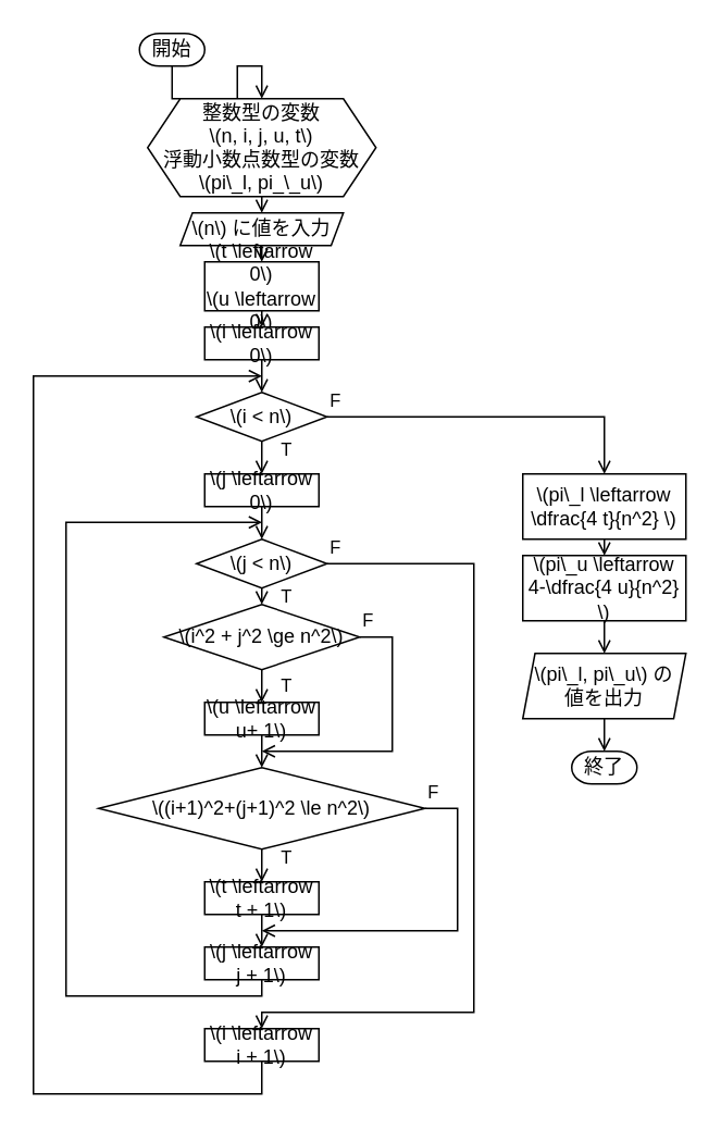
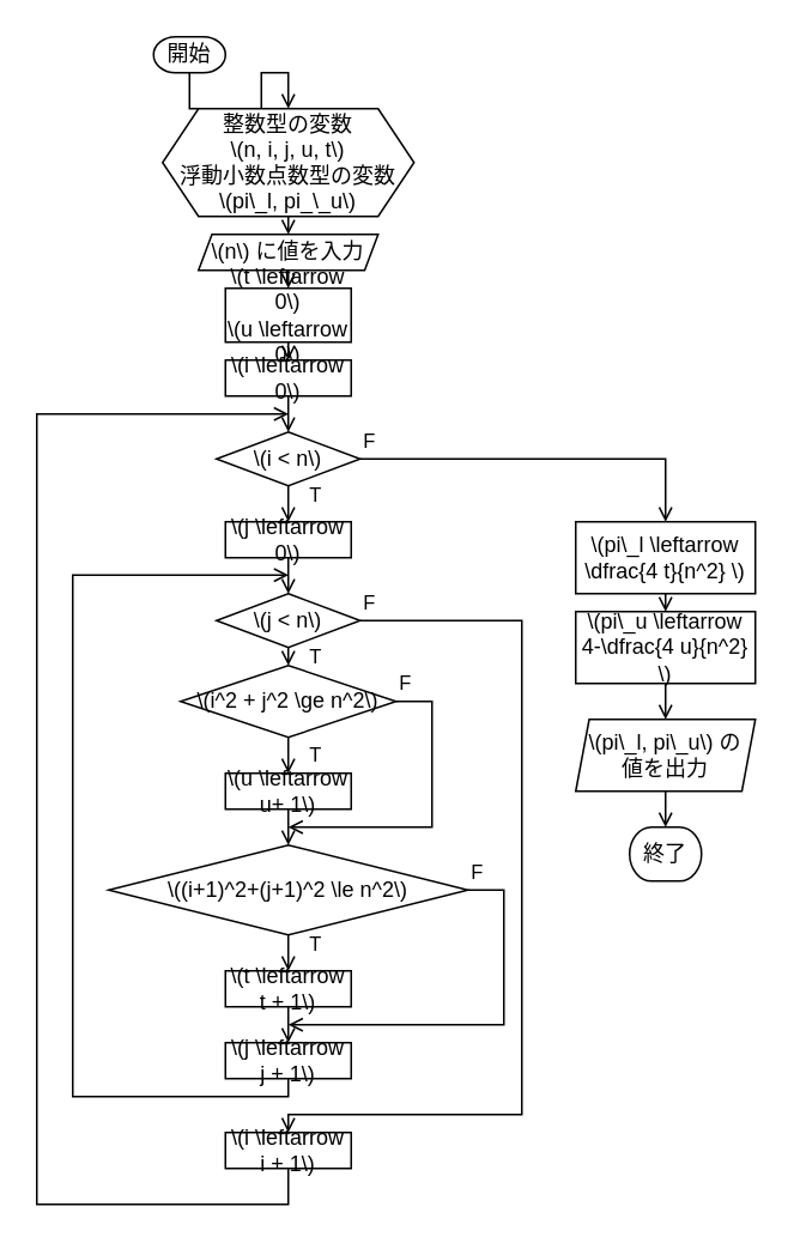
- <mxCell id="4" value="終了" style="strokeWidth=1;html=1;shape=mxgraph.flowchart.terminator;whiteSpace=wrap;" vertex="1" parent="1"><mxGeometry x="350" y="460" width="40" height="20" as="geometry" /></mxCell>
+ <mxCell id="4" value="終了" style="strokeWidth=1;html=1;shape=mxgraph.flowchart.terminator;whiteSpace=wrap;" vertex="1" parent="1"><mxGeometry x="350" y="460" width="40" height="30" as="geometry" /></mxCell>
